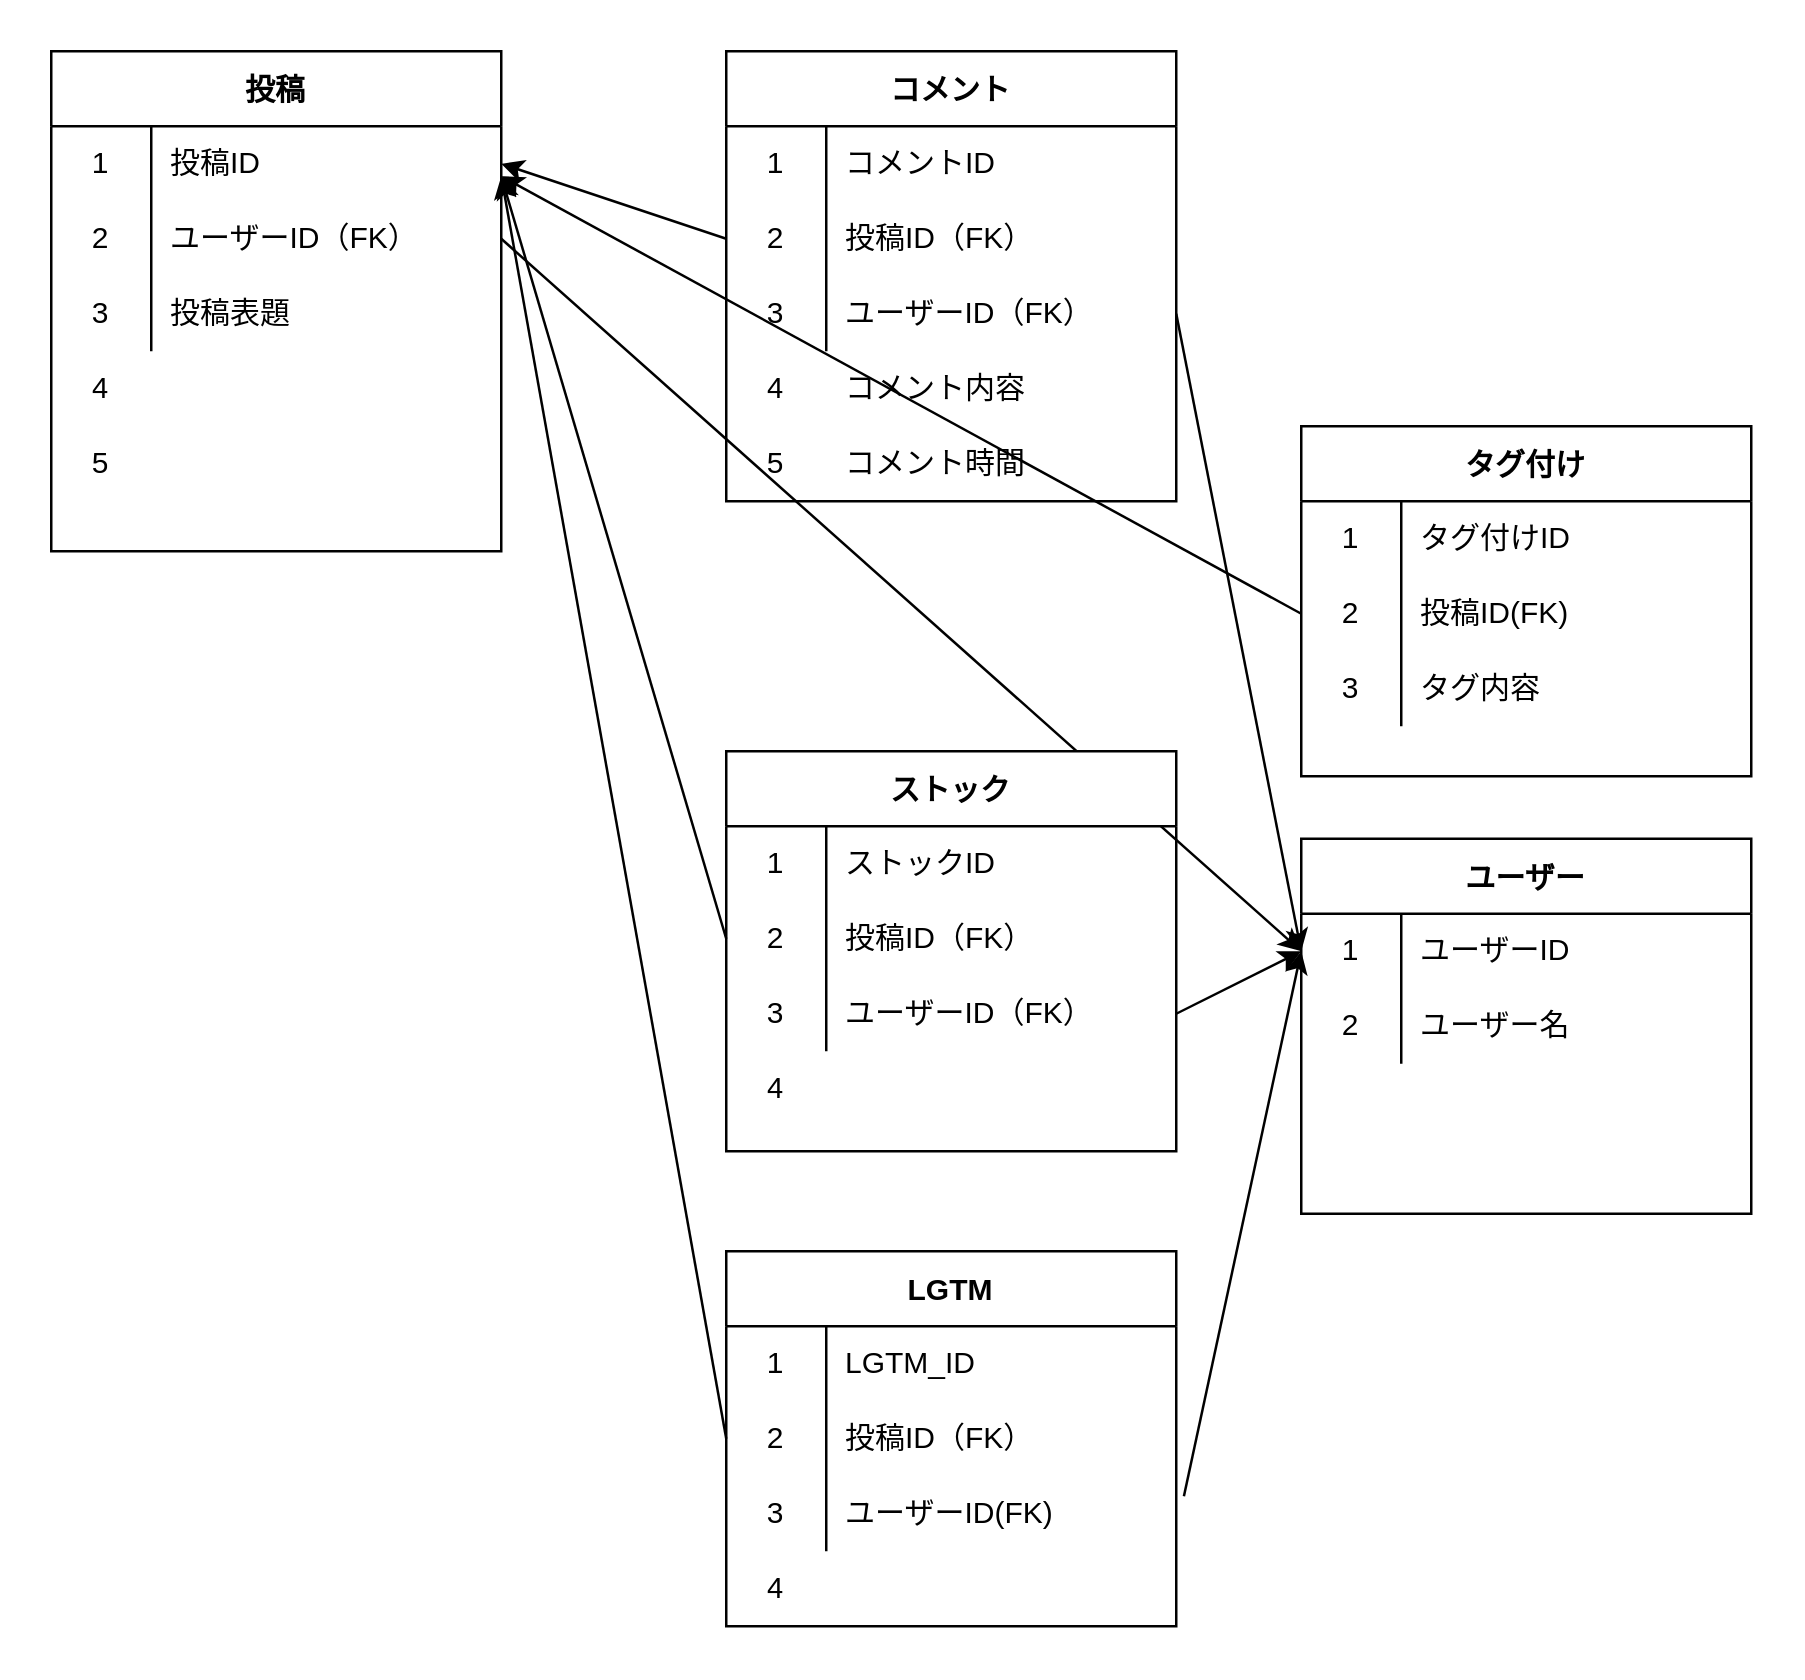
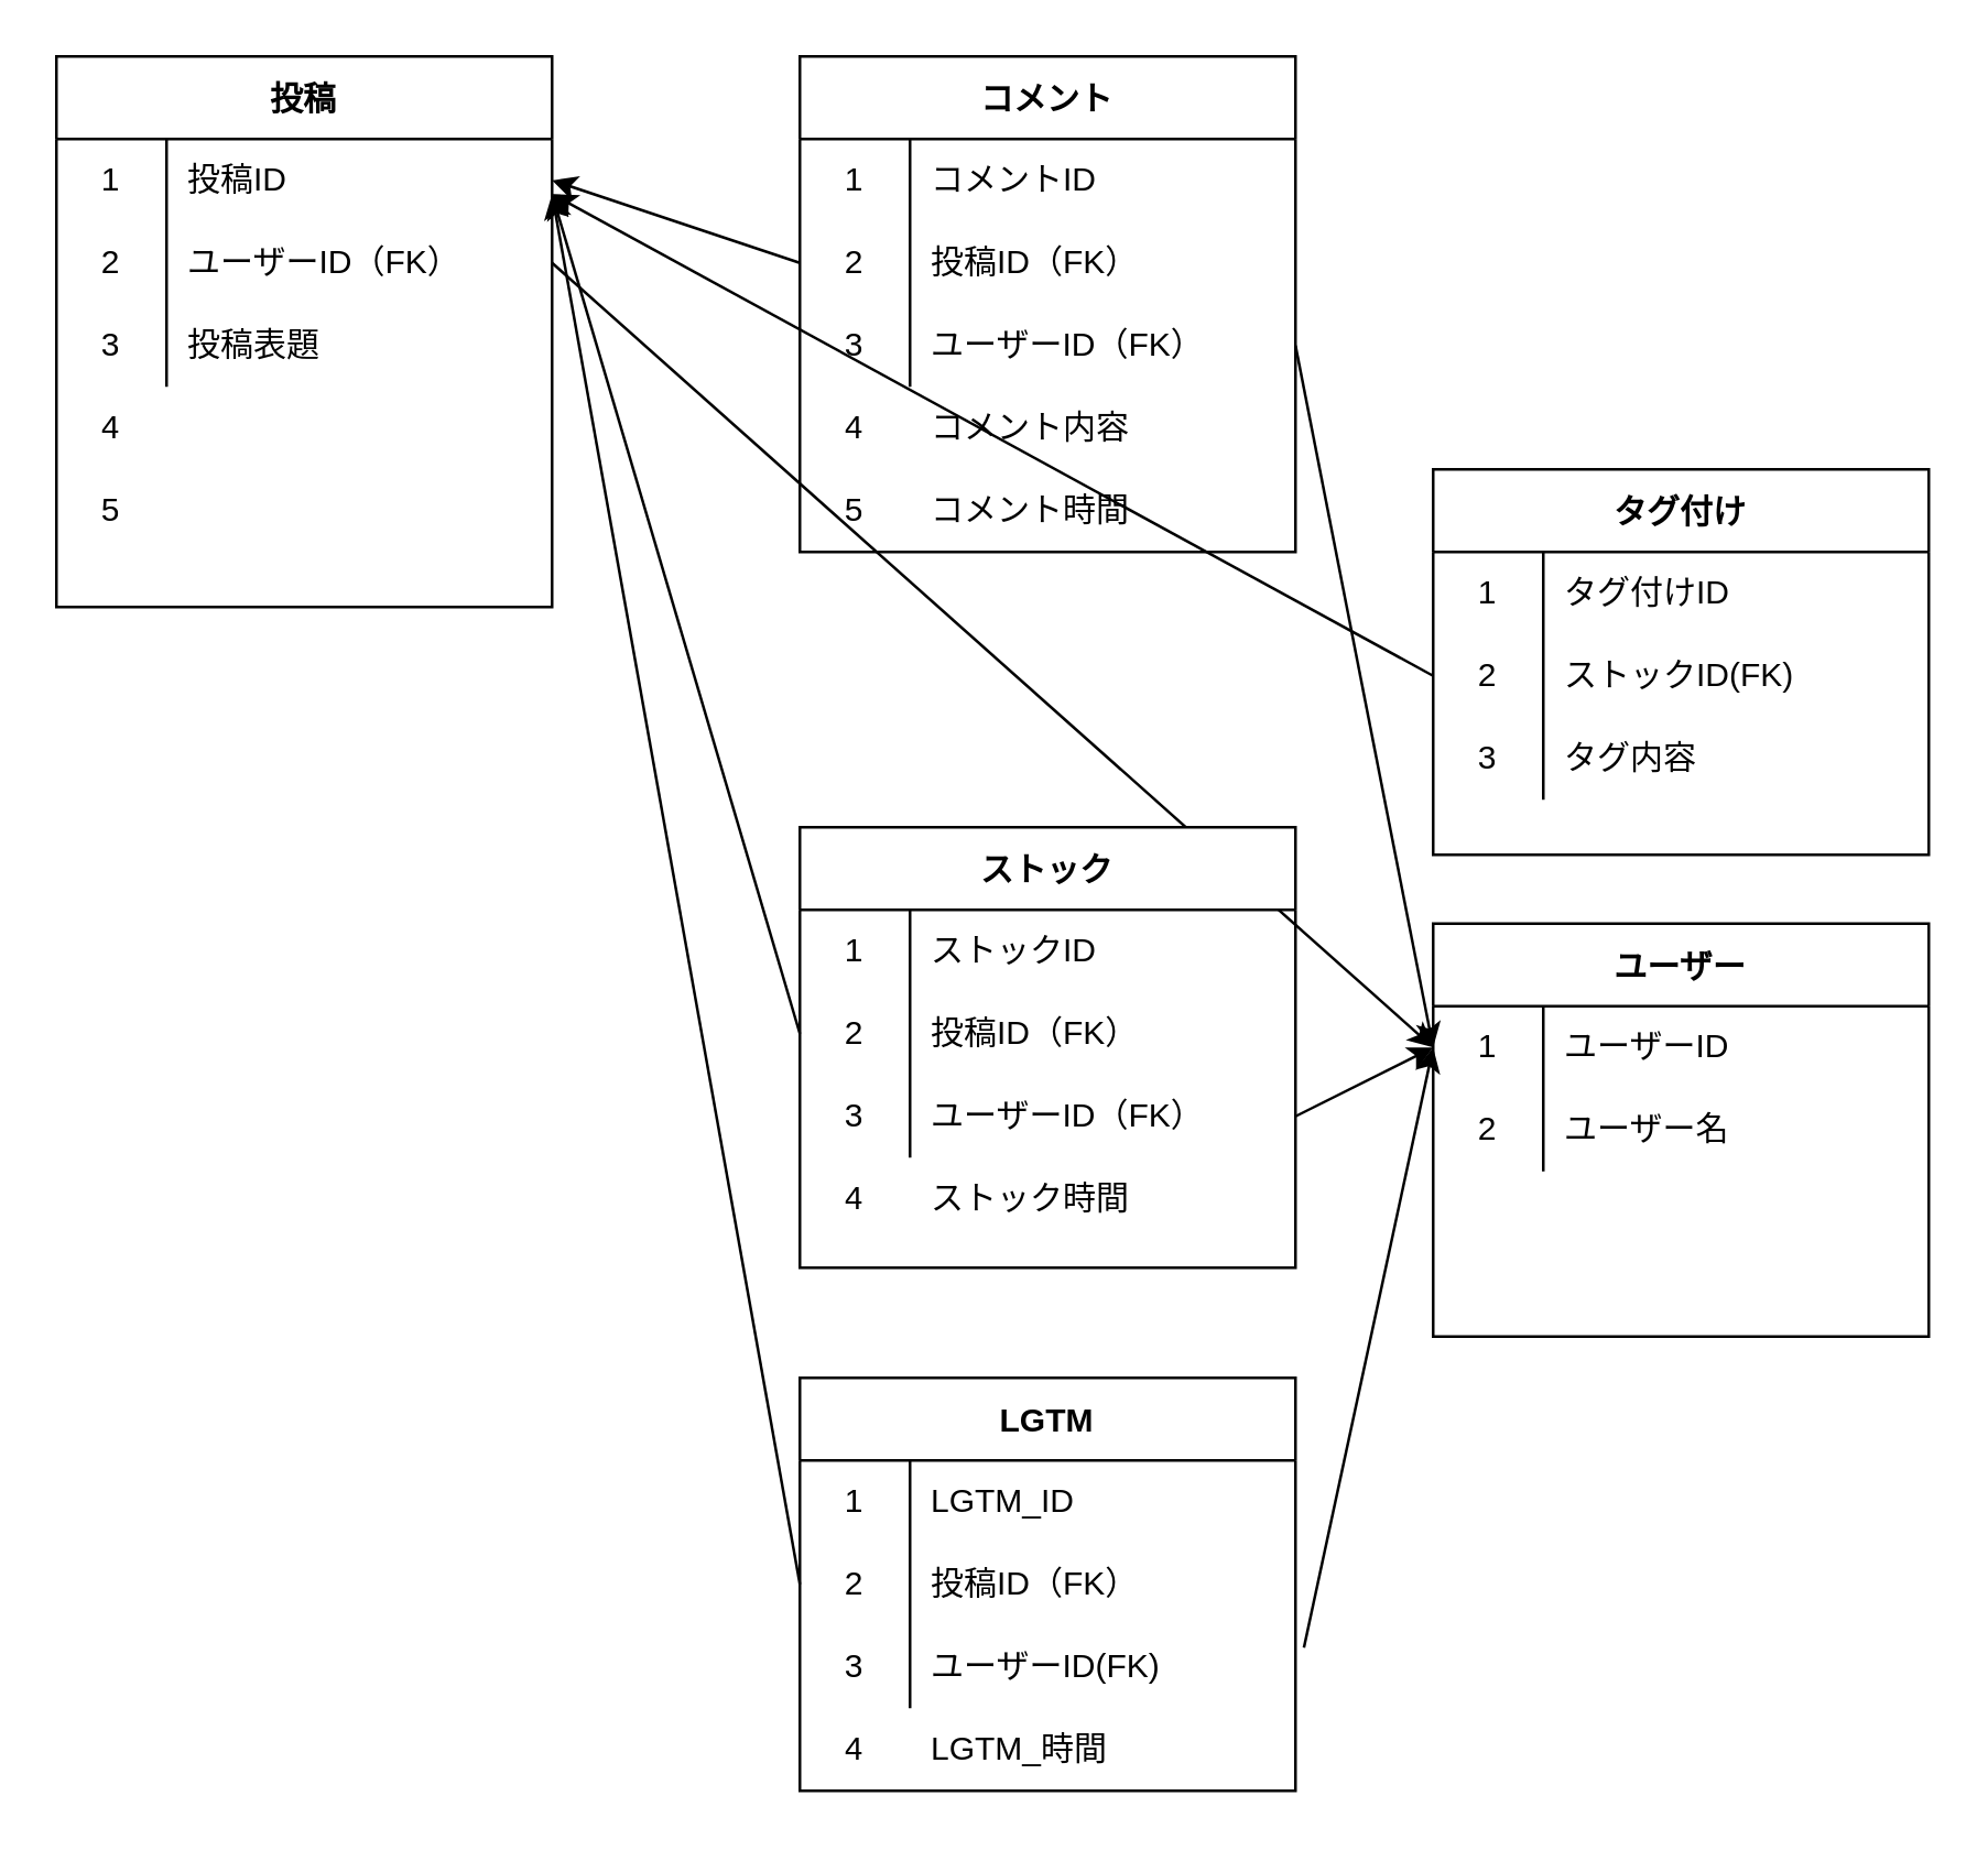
- <mxCell id="23" value="投稿ID(FK)" style="shape=partialRectangle;html=1;whiteSpace=wrap;connectable=0;fillColor=none;top=0;left=0;bottom=0;right=0;align=left;spacingLeft=6;overflow=hidden;" vertex="1" parent="21"><mxGeometry x="40" width="140" height="30" as="geometry"><mxRectangle width="140" height="30" as="alternateBounds" /></mxGeometry></mxCell>
+ <mxCell id="23" value="ストックID(FK)" style="shape=partialRectangle;html=1;whiteSpace=wrap;connectable=0;fillColor=none;top=0;left=0;bottom=0;right=0;align=left;spacingLeft=6;overflow=hidden;" vertex="1" parent="21"><mxGeometry x="40" width="140" height="30" as="geometry"><mxRectangle width="140" height="30" as="alternateBounds" /></mxGeometry></mxCell>
+ <mxCell id="64" value="ストック時間" style="shape=partialRectangle;html=1;whiteSpace=wrap;connectable=0;fillColor=none;top=0;left=0;bottom=0;right=0;align=left;spacingLeft=6;overflow=hidden;" vertex="1" parent="1"><mxGeometry x="330" y="420" width="140" height="30" as="geometry"><mxRectangle width="140" height="30" as="alternateBounds" /></mxGeometry></mxCell>
+ <mxCell id="47" value="LGTM_時間" style="shape=partialRectangle;html=1;whiteSpace=wrap;connectable=0;fillColor=none;top=0;left=0;bottom=0;right=0;align=left;spacingLeft=6;overflow=hidden;" vertex="1" parent="1"><mxGeometry x="330" y="620" width="140" height="30" as="geometry"><mxRectangle width="140" height="30" as="alternateBounds" /></mxGeometry></mxCell>
